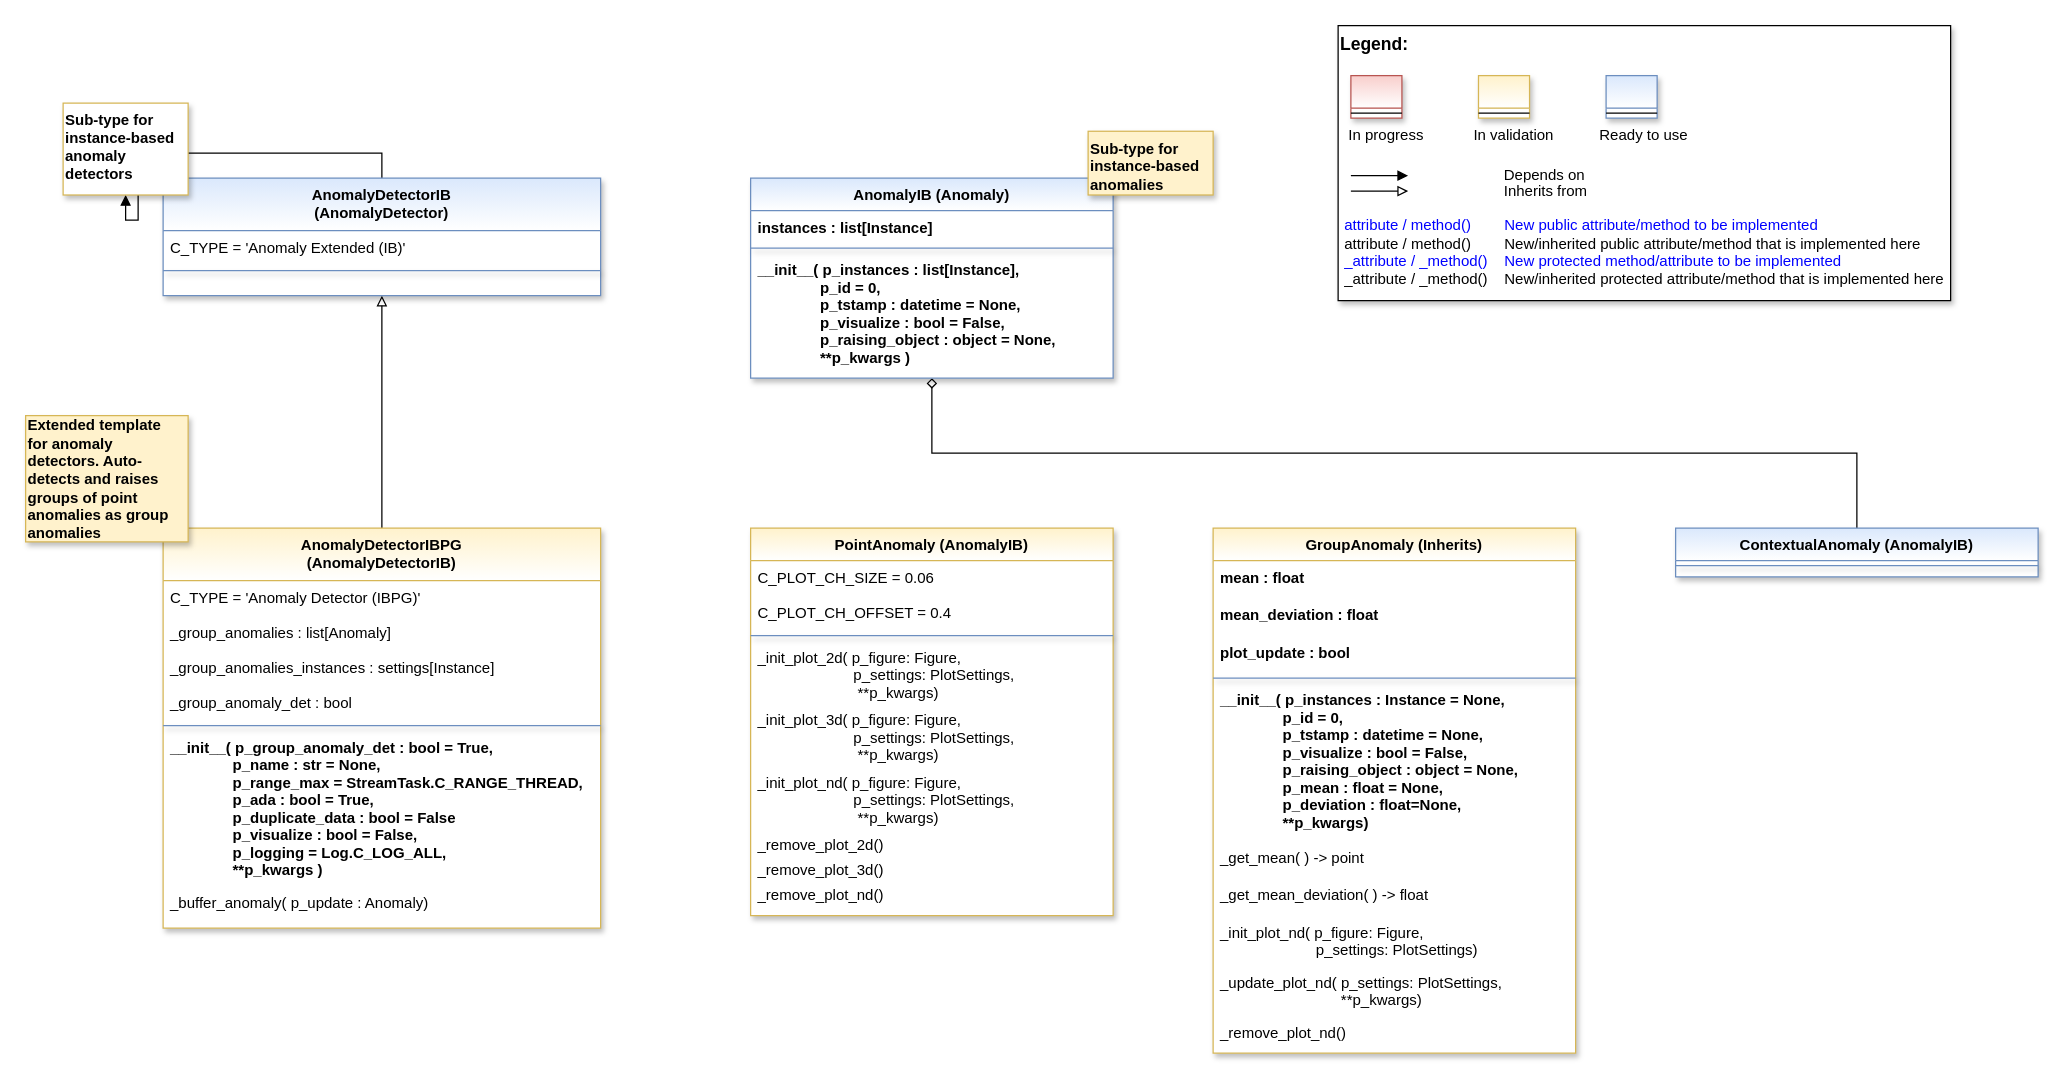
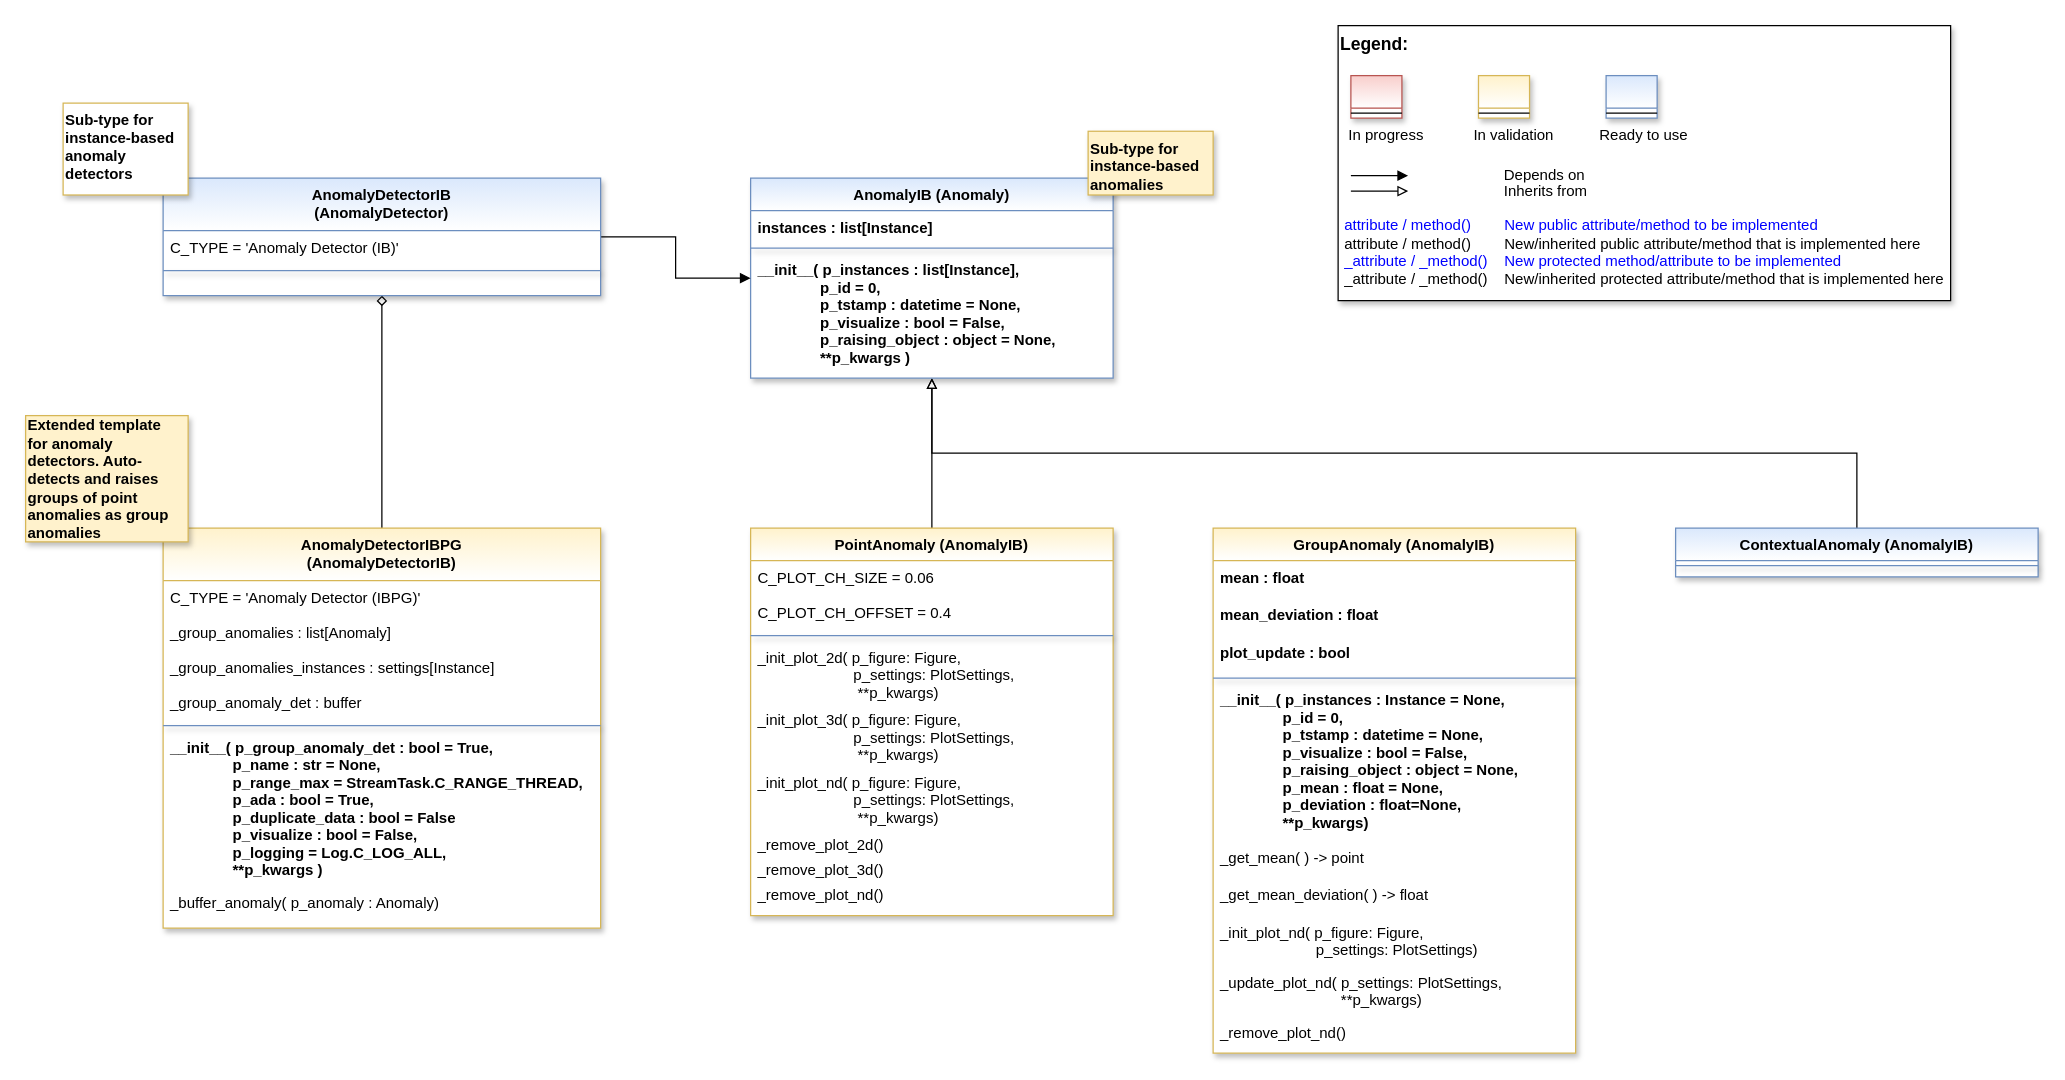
- <mxCell id="52" style="edgeStyle=orthogonalEdgeStyle;rounded=0;orthogonalLoop=1;jettySize=auto;html=1;endArrow=block;endFill=1;" edge="1" parent="1" source="53" target="56"><mxGeometry relative="1" as="geometry" /></mxCell>
+ <mxCell id="52" style="edgeStyle=orthogonalEdgeStyle;rounded=0;orthogonalLoop=1;jettySize=auto;html=1;endArrow=block;endFill=1;" edge="1" parent="1" source="53" target="47"><mxGeometry relative="1" as="geometry" /></mxCell>
- <mxCell id="54" value="C_TYPE = 'Anomaly Extended (IB)'" style="text;align=left;verticalAlign=top;spacingLeft=4;spacingRight=4;overflow=hidden;rotatable=0;points=[[0,0.5],[1,0.5]];portConstraint=eastwest;" vertex="1" parent="53"><mxGeometry y="42" width="350" height="28" as="geometry" /></mxCell>
+ <mxCell id="54" value="C_TYPE = 'Anomaly Detector (IB)'" style="text;align=left;verticalAlign=top;spacingLeft=4;spacingRight=4;overflow=hidden;rotatable=0;points=[[0,0.5],[1,0.5]];portConstraint=eastwest;" vertex="1" parent="53"><mxGeometry y="42" width="350" height="28" as="geometry" /></mxCell>
- <mxCell id="37" style="edgeStyle=orthogonalEdgeStyle;rounded=0;orthogonalLoop=1;jettySize=auto;html=1;endArrow=block;endFill=0;" edge="1" parent="1" source="38" target="53"><mxGeometry relative="1" as="geometry" /></mxCell>
+ <mxCell id="37" style="edgeStyle=orthogonalEdgeStyle;rounded=0;orthogonalLoop=1;jettySize=auto;html=1;endArrow=diamond;endFill=0;" edge="1" parent="1" source="38" target="53"><mxGeometry relative="1" as="geometry" /></mxCell>
- <mxCell id="34" style="edgeStyle=orthogonalEdgeStyle;rounded=0;orthogonalLoop=1;jettySize=auto;html=1;endArrow=diamond;endFill=0;" parent="1" source="35" target="47" edge="1"><mxGeometry relative="1" as="geometry"><Array as="points"><mxPoint x="1485" y="362" /><mxPoint x="745" y="362" /></Array></mxGeometry></mxCell>
+ <mxCell id="34" style="edgeStyle=orthogonalEdgeStyle;rounded=0;orthogonalLoop=1;jettySize=auto;html=1;endArrow=block;endFill=0;" parent="1" source="35" target="47" edge="1"><mxGeometry relative="1" as="geometry"><Array as="points"><mxPoint x="1485" y="362" /><mxPoint x="745" y="362" /></Array></mxGeometry></mxCell>
+ <mxCell id="12" style="edgeStyle=orthogonalEdgeStyle;rounded=0;orthogonalLoop=1;jettySize=auto;html=1;endArrow=block;endFill=0;" parent="1" source="13" target="47" edge="1"><mxGeometry relative="1" as="geometry" /></mxCell>
- <mxCell id="23" value="GroupAnomaly (Inherits)" style="swimlane;align=center;verticalAlign=top;childLayout=stackLayout;horizontal=1;startSize=26;horizontalStack=0;resizeParent=1;resizeLast=0;collapsible=1;marginBottom=0;rounded=0;shadow=1;strokeWidth=1;fillColor=#fff2cc;strokeColor=#d6b656;swimlaneFillColor=#ffffff;gradientColor=#FFFFFF;" parent="1" vertex="1"><mxGeometry x="970" y="422" width="290" height="420" as="geometry"><mxRectangle x="230" y="140" width="160" height="26" as="alternateBounds" /></mxGeometry></mxCell>
+ <mxCell id="23" value="GroupAnomaly (AnomalyIB)" style="swimlane;align=center;verticalAlign=top;childLayout=stackLayout;horizontal=1;startSize=26;horizontalStack=0;resizeParent=1;resizeLast=0;collapsible=1;marginBottom=0;rounded=0;shadow=1;strokeWidth=1;fillColor=#fff2cc;strokeColor=#d6b656;swimlaneFillColor=#ffffff;gradientColor=#FFFFFF;" parent="1" vertex="1"><mxGeometry x="970" y="422" width="290" height="420" as="geometry"><mxRectangle x="230" y="140" width="160" height="26" as="alternateBounds" /></mxGeometry></mxCell>
- <mxCell id="42" value="_group_anomaly_det : bool" style="text;align=left;verticalAlign=top;spacingLeft=4;spacingRight=4;overflow=hidden;rotatable=0;points=[[0,0.5],[1,0.5]];portConstraint=eastwest;" parent="38" vertex="1"><mxGeometry y="126" width="350" height="28" as="geometry" /></mxCell>
+ <mxCell id="42" value="_group_anomaly_det : buffer" style="text;align=left;verticalAlign=top;spacingLeft=4;spacingRight=4;overflow=hidden;rotatable=0;points=[[0,0.5],[1,0.5]];portConstraint=eastwest;" parent="38" vertex="1"><mxGeometry y="126" width="350" height="28" as="geometry" /></mxCell>
- <mxCell id="45" value="_buffer_anomaly( p_update : Anomaly)" style="text;align=left;verticalAlign=top;spacingLeft=4;spacingRight=4;overflow=hidden;rotatable=0;points=[[0,0.5],[1,0.5]];portConstraint=eastwest;shadow=1;" parent="38" vertex="1"><mxGeometry y="286" width="350" height="30" as="geometry" /></mxCell>
+ <mxCell id="45" value="_buffer_anomaly( p_anomaly : Anomaly)" style="text;align=left;verticalAlign=top;spacingLeft=4;spacingRight=4;overflow=hidden;rotatable=0;points=[[0,0.5],[1,0.5]];portConstraint=eastwest;shadow=1;" parent="38" vertex="1"><mxGeometry y="286" width="350" height="30" as="geometry" /></mxCell>
